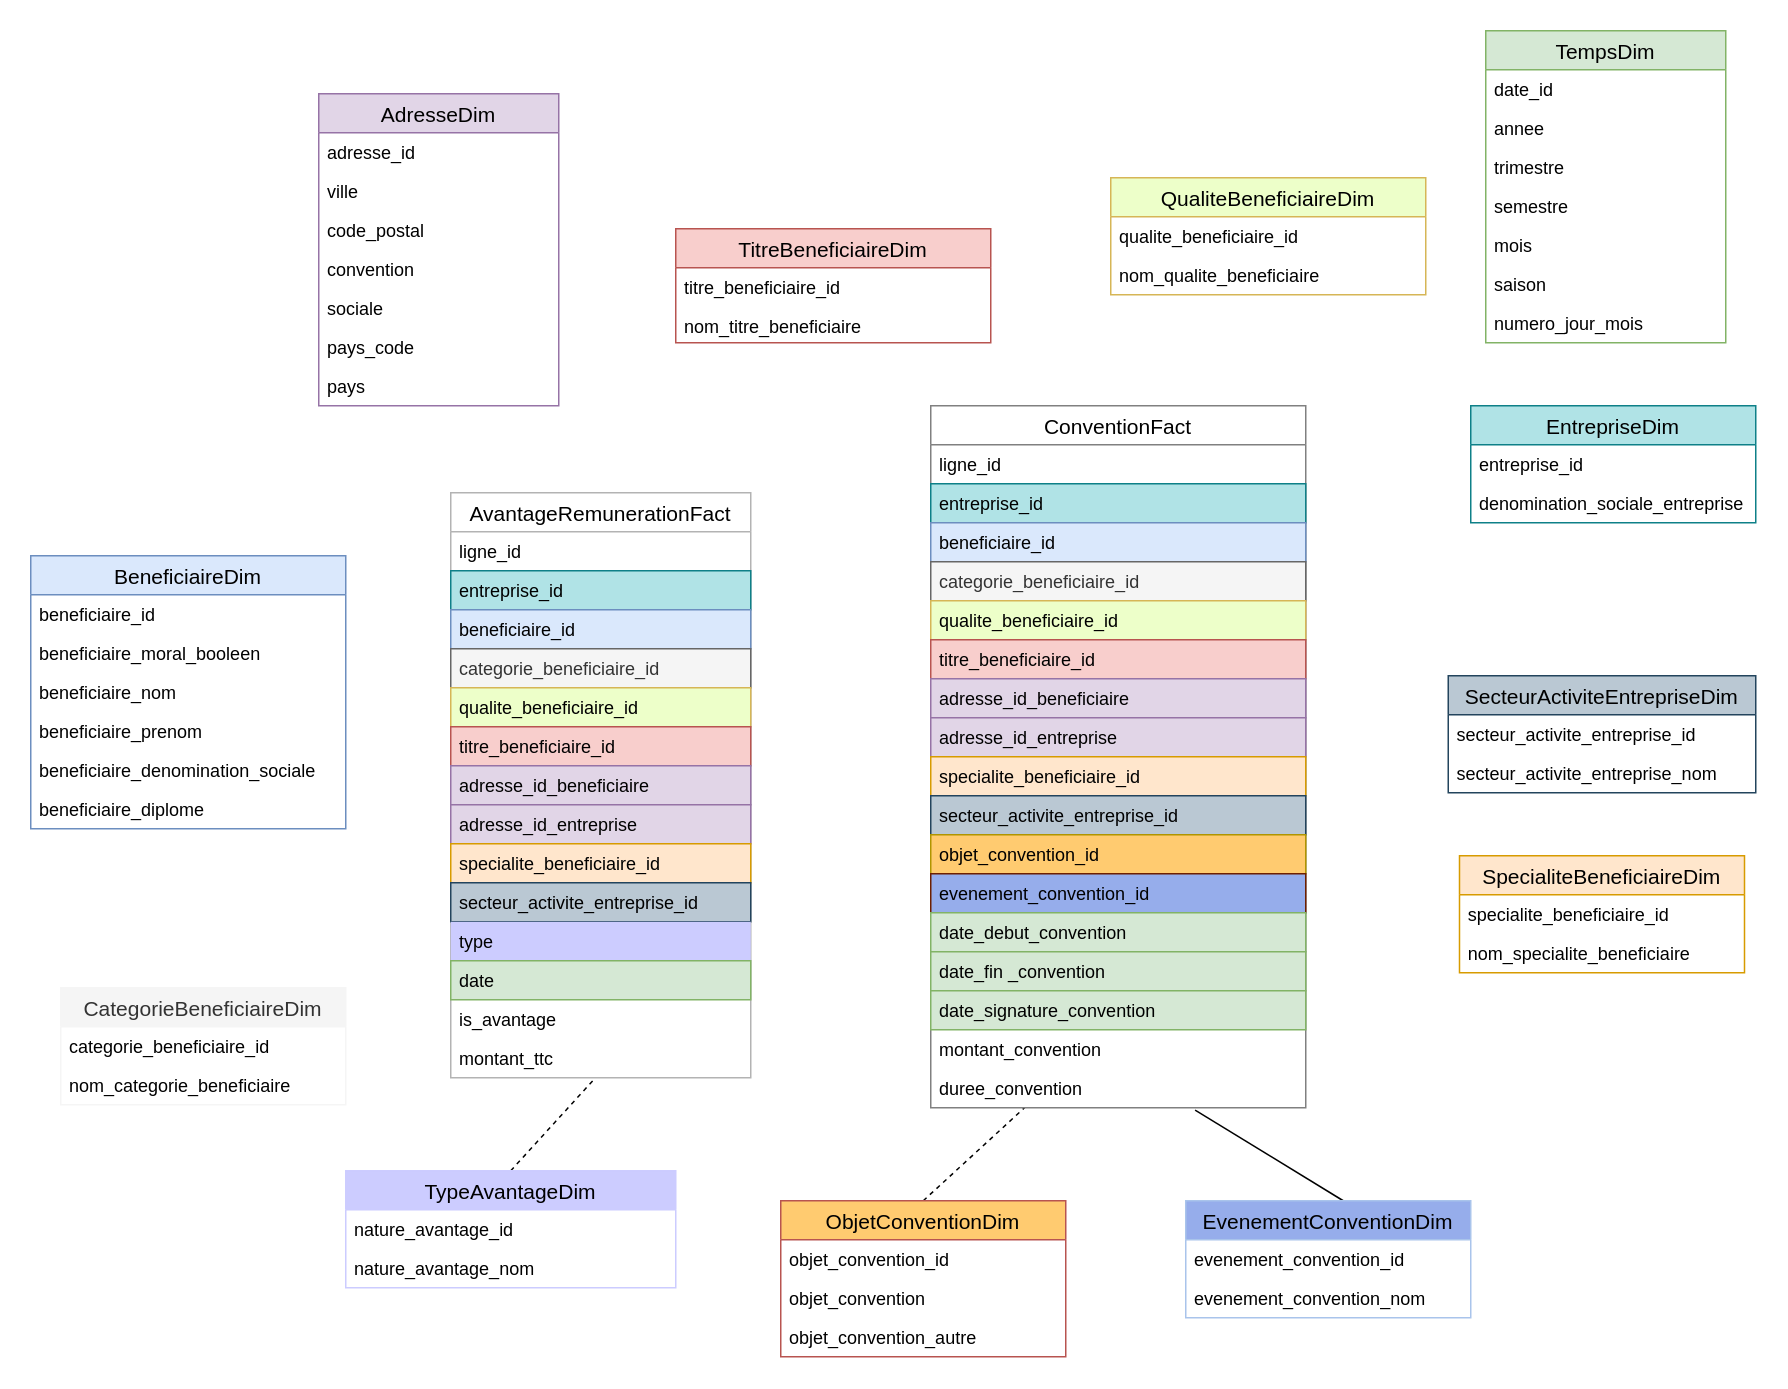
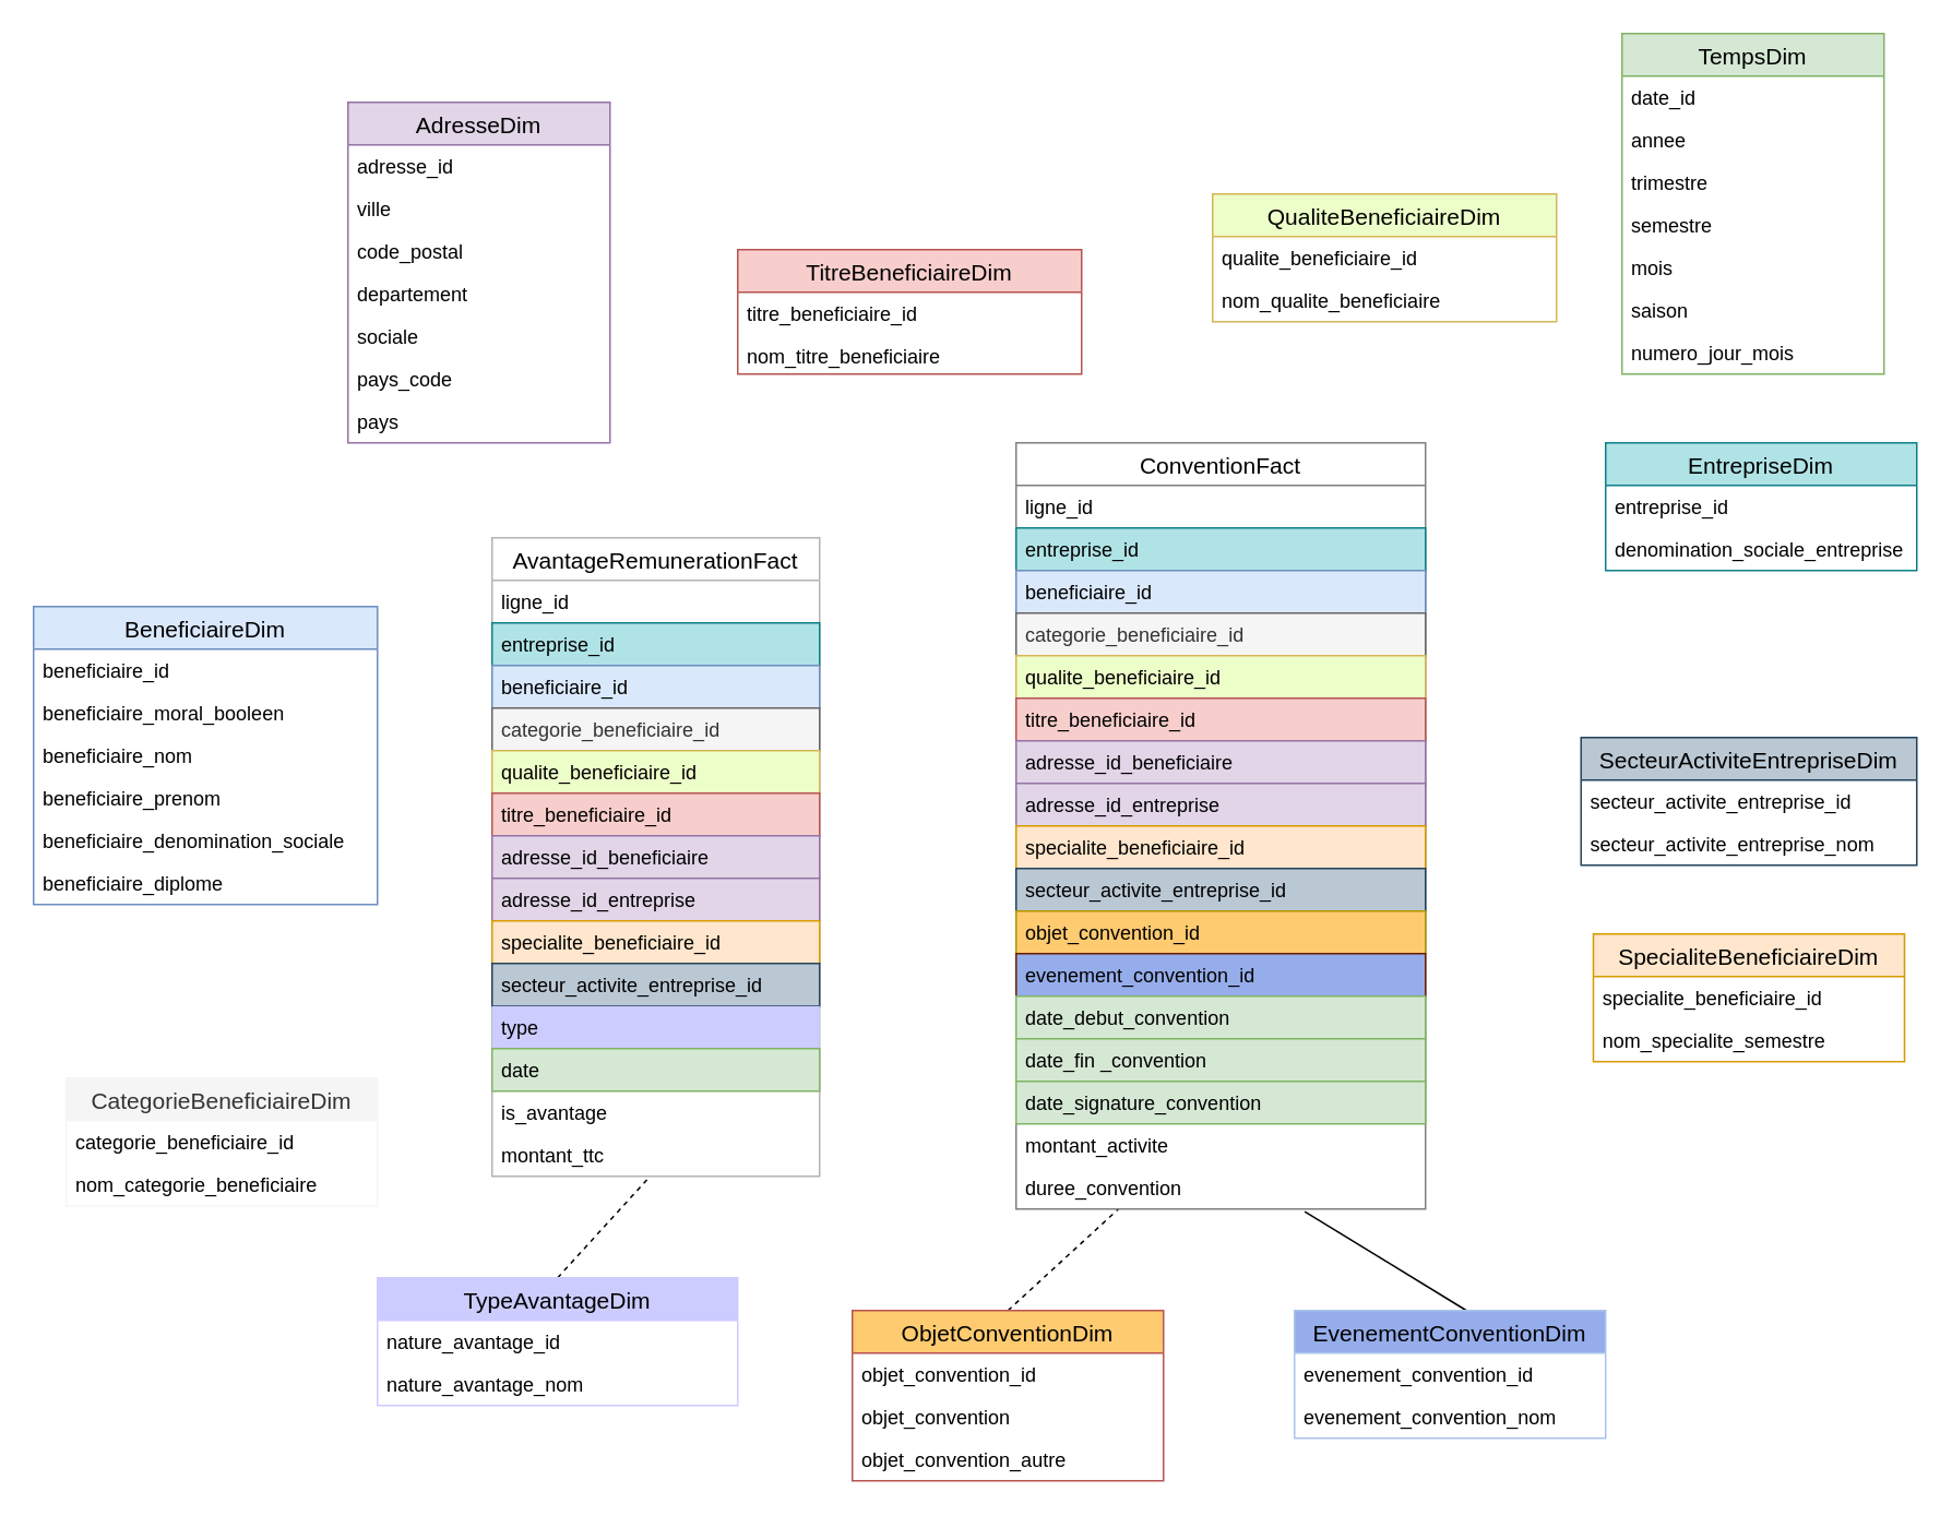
- <mxCell id="6" value="convention" style="text;strokeColor=none;fillColor=none;spacingLeft=4;spacingRight=4;overflow=hidden;rotatable=0;points=[[0,0.5],[1,0.5]];portConstraint=eastwest;fontSize=12;" parent="2" vertex="1"><mxGeometry y="104" width="160" height="26" as="geometry" /></mxCell>
+ <mxCell id="6" value="departement" style="text;strokeColor=none;fillColor=none;spacingLeft=4;spacingRight=4;overflow=hidden;rotatable=0;points=[[0,0.5],[1,0.5]];portConstraint=eastwest;fontSize=12;" parent="2" vertex="1"><mxGeometry y="104" width="160" height="26" as="geometry" /></mxCell>
- <mxCell id="54" value="nom_specialite_beneficiaire" style="text;strokeColor=none;fillColor=none;spacingLeft=4;spacingRight=4;overflow=hidden;rotatable=0;points=[[0,0.5],[1,0.5]];portConstraint=eastwest;fontSize=12;" parent="52" vertex="1"><mxGeometry y="52" width="190" height="26" as="geometry" /></mxCell>
+ <mxCell id="54" value="nom_specialite_semestre" style="text;strokeColor=none;fillColor=none;spacingLeft=4;spacingRight=4;overflow=hidden;rotatable=0;points=[[0,0.5],[1,0.5]];portConstraint=eastwest;fontSize=12;" parent="52" vertex="1"><mxGeometry y="52" width="190" height="26" as="geometry" /></mxCell>
- <mxCell id="47" value="montant_convention" style="text;strokeColor=none;fillColor=none;spacingLeft=4;spacingRight=4;overflow=hidden;rotatable=0;points=[[0,0.5],[1,0.5]];portConstraint=eastwest;fontSize=12;" parent="31" vertex="1"><mxGeometry y="416" width="250" height="26" as="geometry" /></mxCell>
+ <mxCell id="47" value="montant_activite" style="text;strokeColor=none;fillColor=none;spacingLeft=4;spacingRight=4;overflow=hidden;rotatable=0;points=[[0,0.5],[1,0.5]];portConstraint=eastwest;fontSize=12;" parent="31" vertex="1"><mxGeometry y="416" width="250" height="26" as="geometry" /></mxCell>
